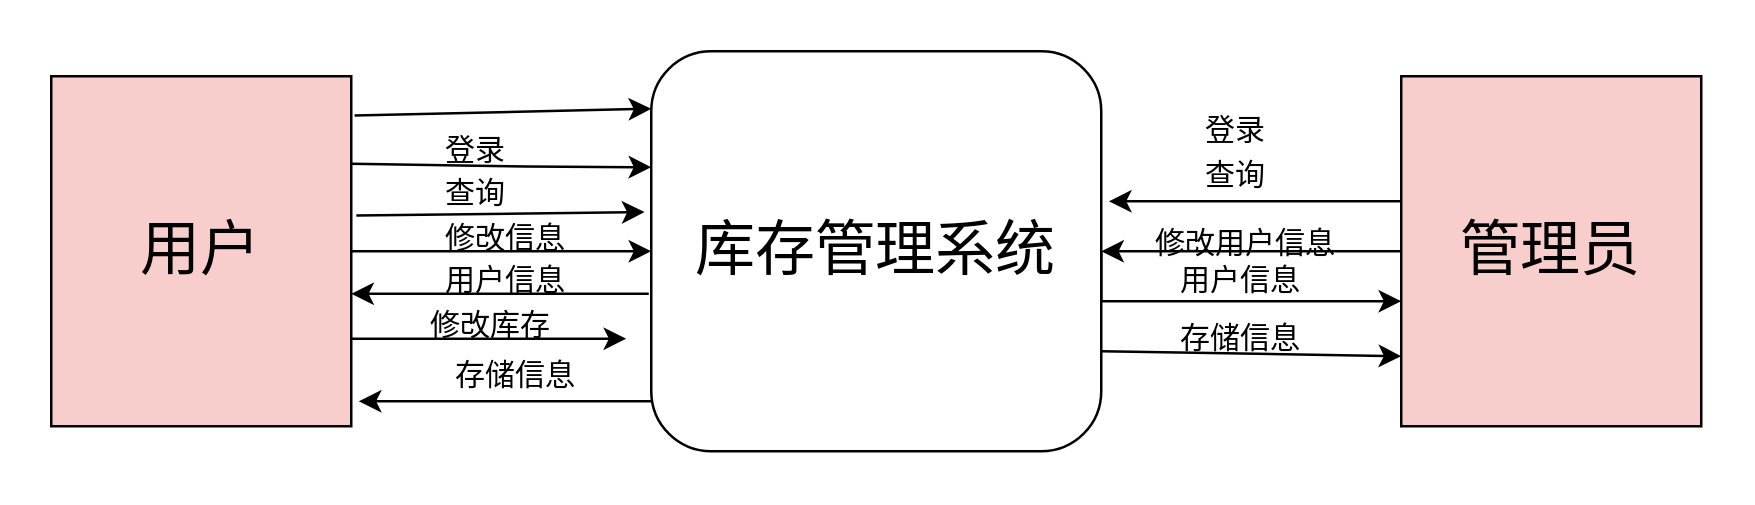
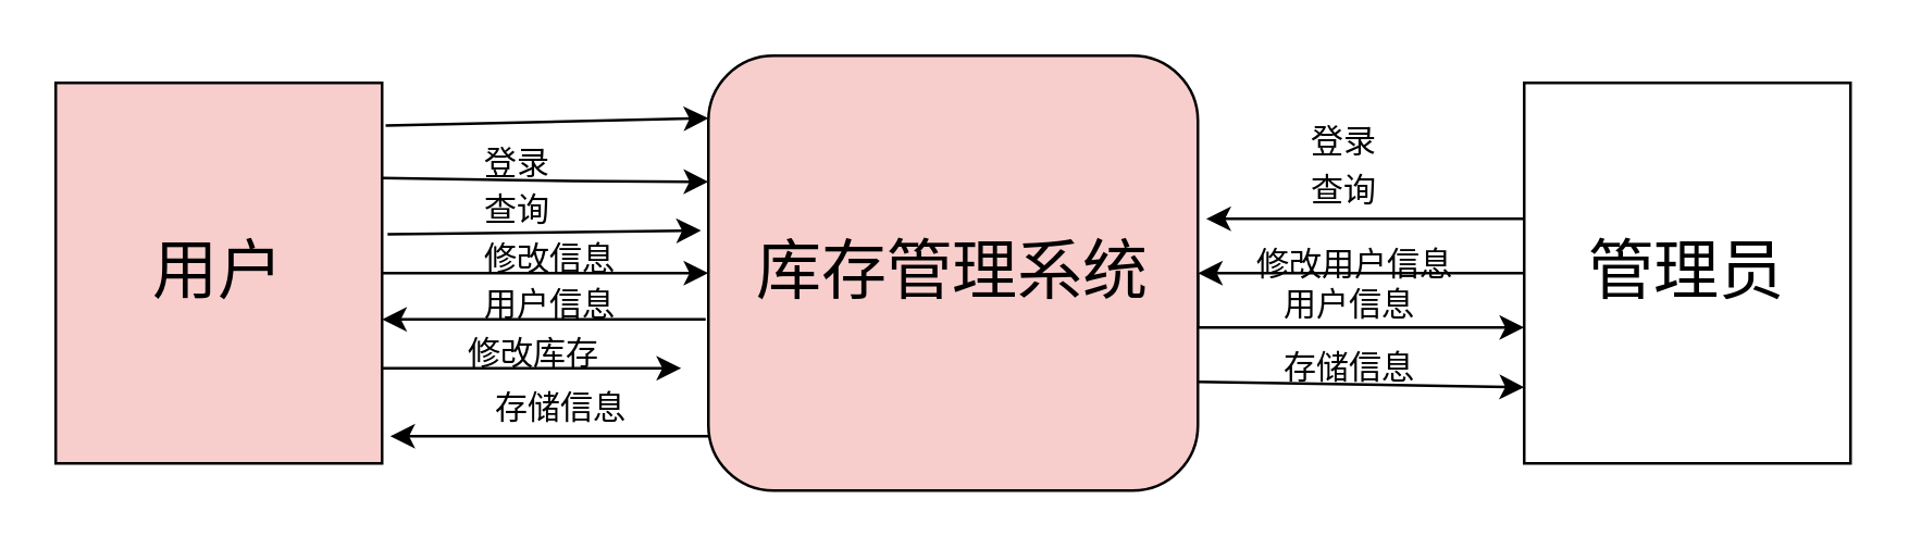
- <mxCell id="7" value="&lt;font style=&quot;font-size: 24px&quot;&gt;库存管理系统&lt;/font&gt;" style="rounded=1;whiteSpace=wrap;html=1;" parent="1" vertex="1"><mxGeometry x="260" y="20" width="180" height="160" as="geometry" /></mxCell>
+ <mxCell id="7" value="&lt;font style=&quot;font-size: 24px&quot;&gt;库存管理系统&lt;/font&gt;" style="rounded=1;whiteSpace=wrap;html=1;fillColor=#f8cecc;" parent="1" vertex="1"><mxGeometry x="260" y="20" width="180" height="160" as="geometry" /></mxCell>
- <mxCell id="9" value="&lt;font style=&quot;font-size: 24px&quot;&gt;管理员&lt;/font&gt;" style="rounded=0;whiteSpace=wrap;html=1;fillColor=#f8cecc;" parent="1" vertex="1"><mxGeometry x="560" y="30" width="120" height="140" as="geometry" /></mxCell>
+ <mxCell id="9" value="&lt;font style=&quot;font-size: 24px&quot;&gt;管理员&lt;/font&gt;" style="rounded=0;whiteSpace=wrap;html=1;" parent="1" vertex="1"><mxGeometry x="560" y="30" width="120" height="140" as="geometry" /></mxCell>
